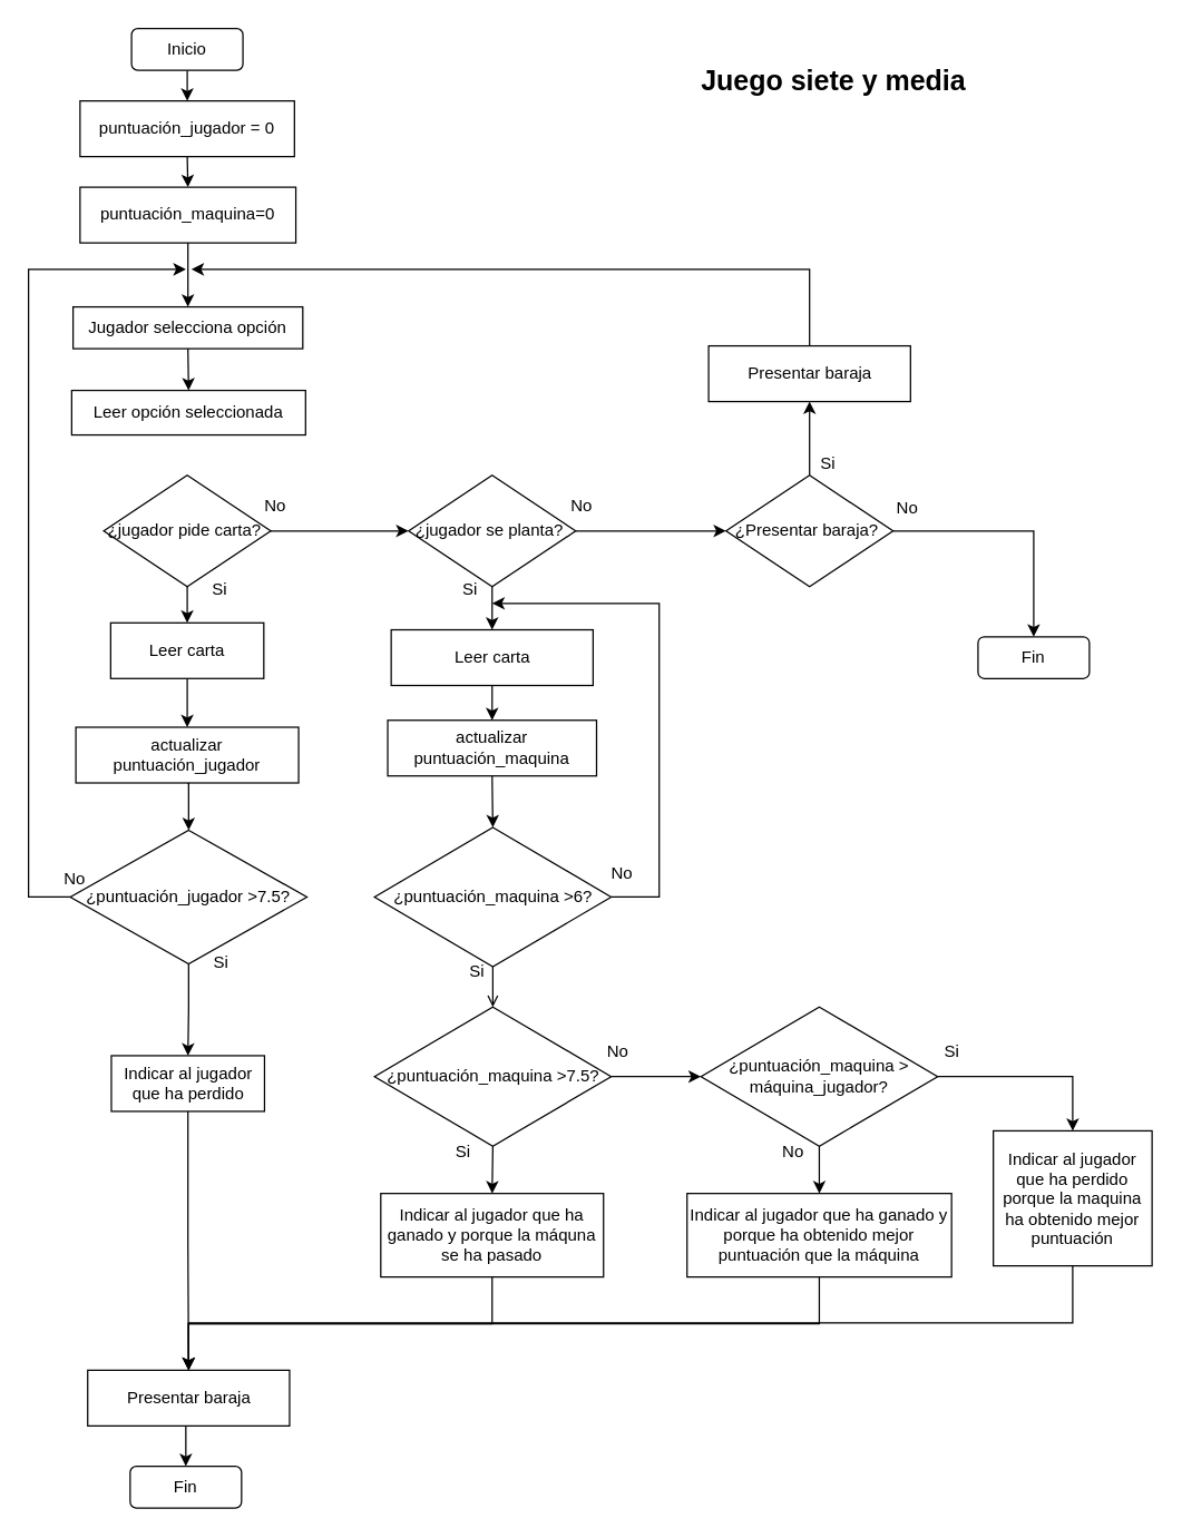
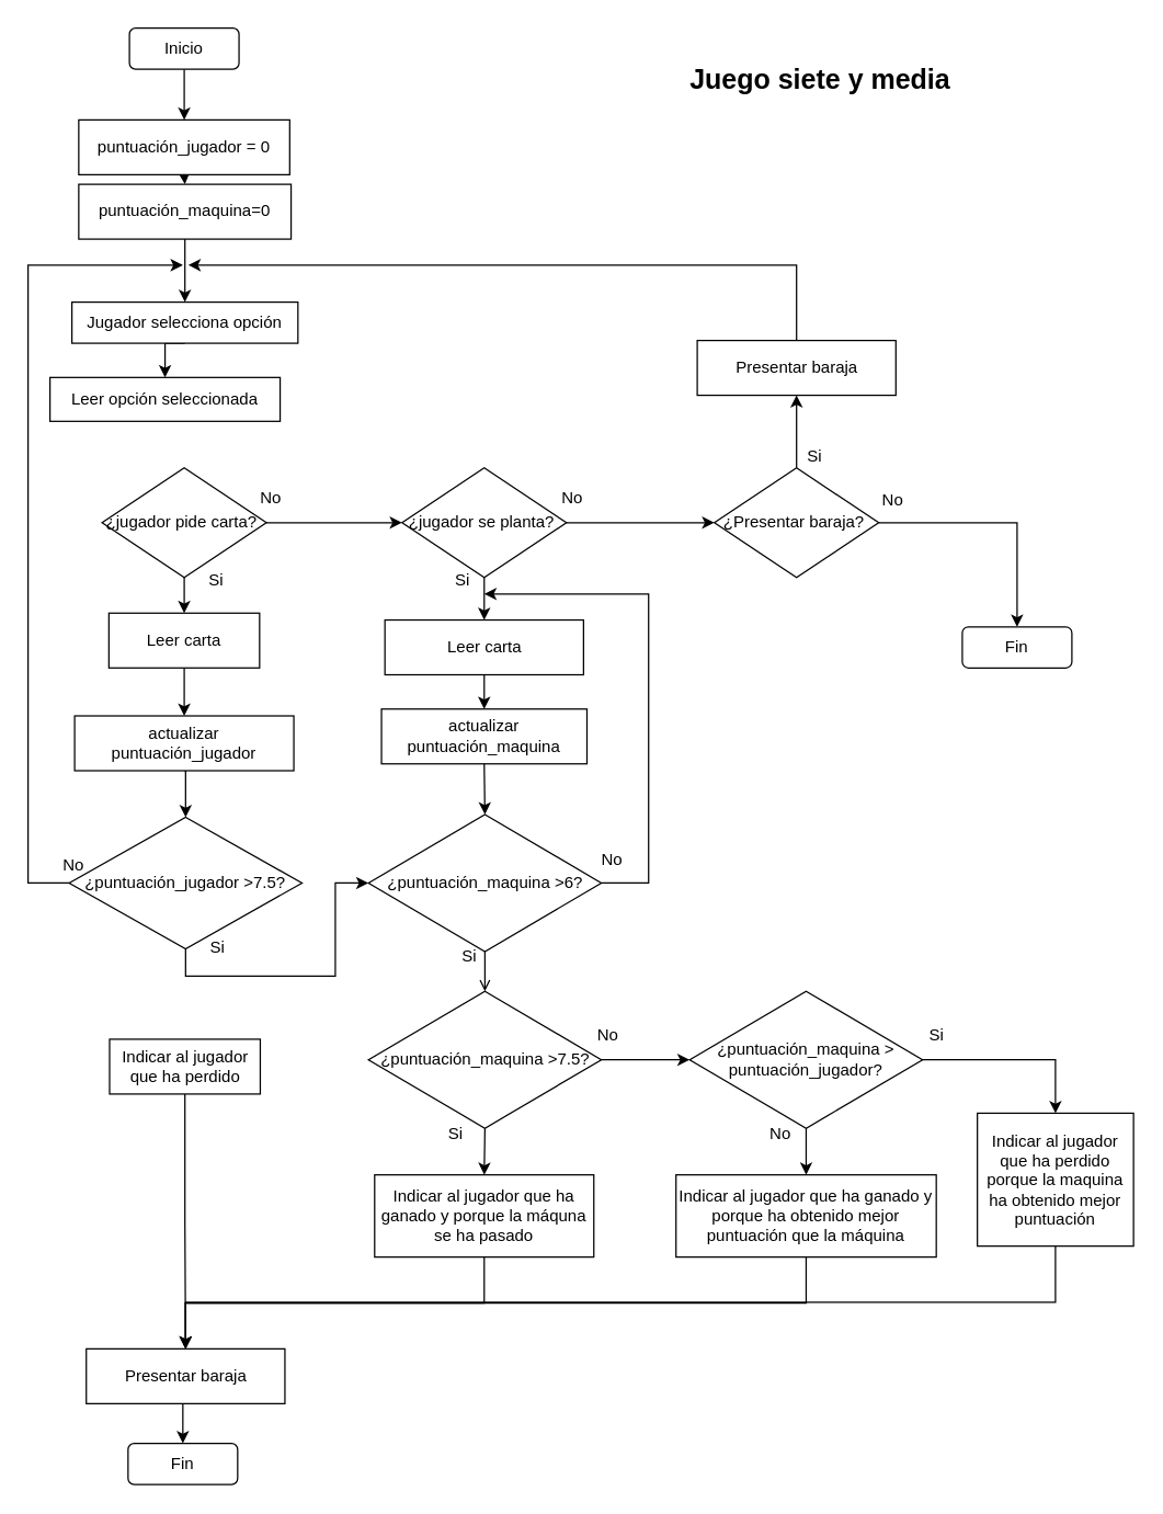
- <mxCell id="6" value="puntuación_jugador = 0" style="rounded=0;whiteSpace=wrap;html=1;" vertex="1" parent="1"><mxGeometry x="57" y="72" width="154" height="40" as="geometry" /></mxCell>
+ <mxCell id="6" value="puntuación_jugador = 0" style="rounded=0;whiteSpace=wrap;html=1;" vertex="1" parent="1"><mxGeometry x="57" y="87" width="154" height="40" as="geometry" /></mxCell>
- <mxCell id="11" value="Leer opción seleccionada" style="rounded=0;whiteSpace=wrap;html=1;" vertex="1" parent="1"><mxGeometry x="51" y="280" width="168" height="32" as="geometry" /></mxCell>
+ <mxCell id="11" value="Leer opción seleccionada" style="rounded=0;whiteSpace=wrap;html=1;" vertex="1" parent="1"><mxGeometry x="36" y="275" width="168" height="32" as="geometry" /></mxCell>
- <mxCell id="17" style="edgeStyle=orthogonalEdgeStyle;rounded=0;orthogonalLoop=1;jettySize=auto;html=1;exitX=0.5;exitY=1;exitDx=0;exitDy=0;entryX=0.5;entryY=0;entryDx=0;entryDy=0;" edge="1" parent="1" source="18" target="24"><mxGeometry relative="1" as="geometry" /></mxCell>
+ <mxCell id="17" style="edgeStyle=orthogonalEdgeStyle;rounded=0;orthogonalLoop=1;jettySize=auto;html=1;exitX=0.5;exitY=1;exitDx=0;exitDy=0;" edge="1" parent="1" source="18" target="32"><mxGeometry relative="1" as="geometry" /></mxCell>
- <mxCell id="47" value="¿puntuación_maquina &amp;gt;&lt;div&gt;máquina_jugador?&lt;/div&gt;" style="rhombus;whiteSpace=wrap;html=1;" vertex="1" parent="1"><mxGeometry x="503" y="723" width="170" height="100" as="geometry" /></mxCell>
+ <mxCell id="47" value="¿puntuación_maquina &amp;gt;&lt;div&gt;puntuación_jugador?&lt;/div&gt;" style="rhombus;whiteSpace=wrap;html=1;" vertex="1" parent="1"><mxGeometry x="503" y="723" width="170" height="100" as="geometry" /></mxCell>
